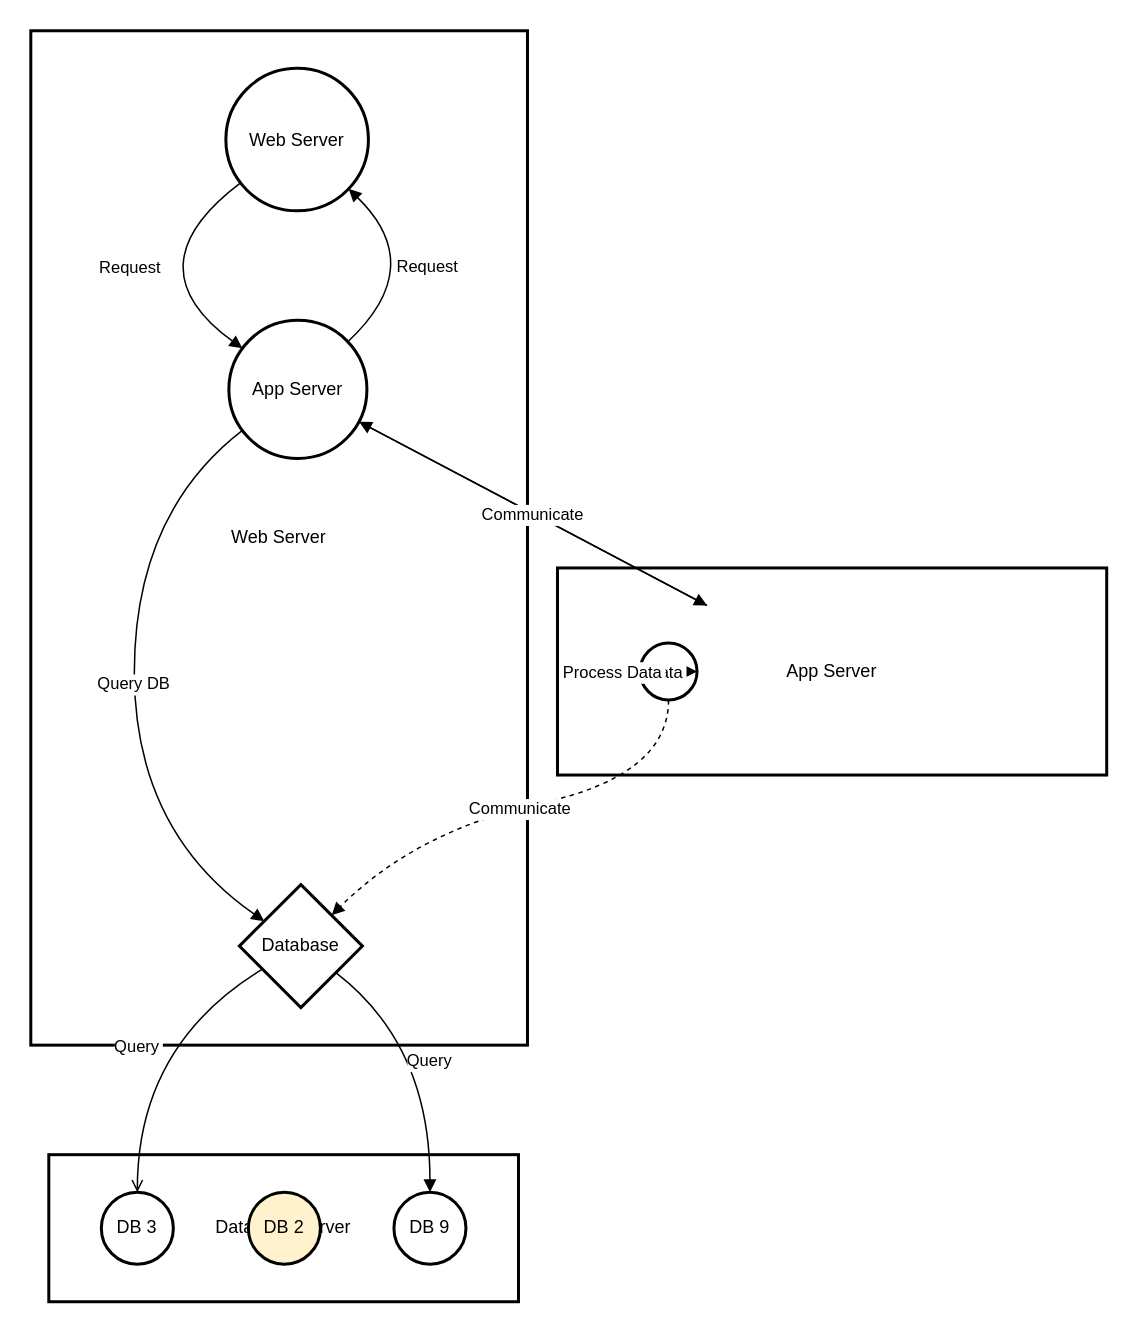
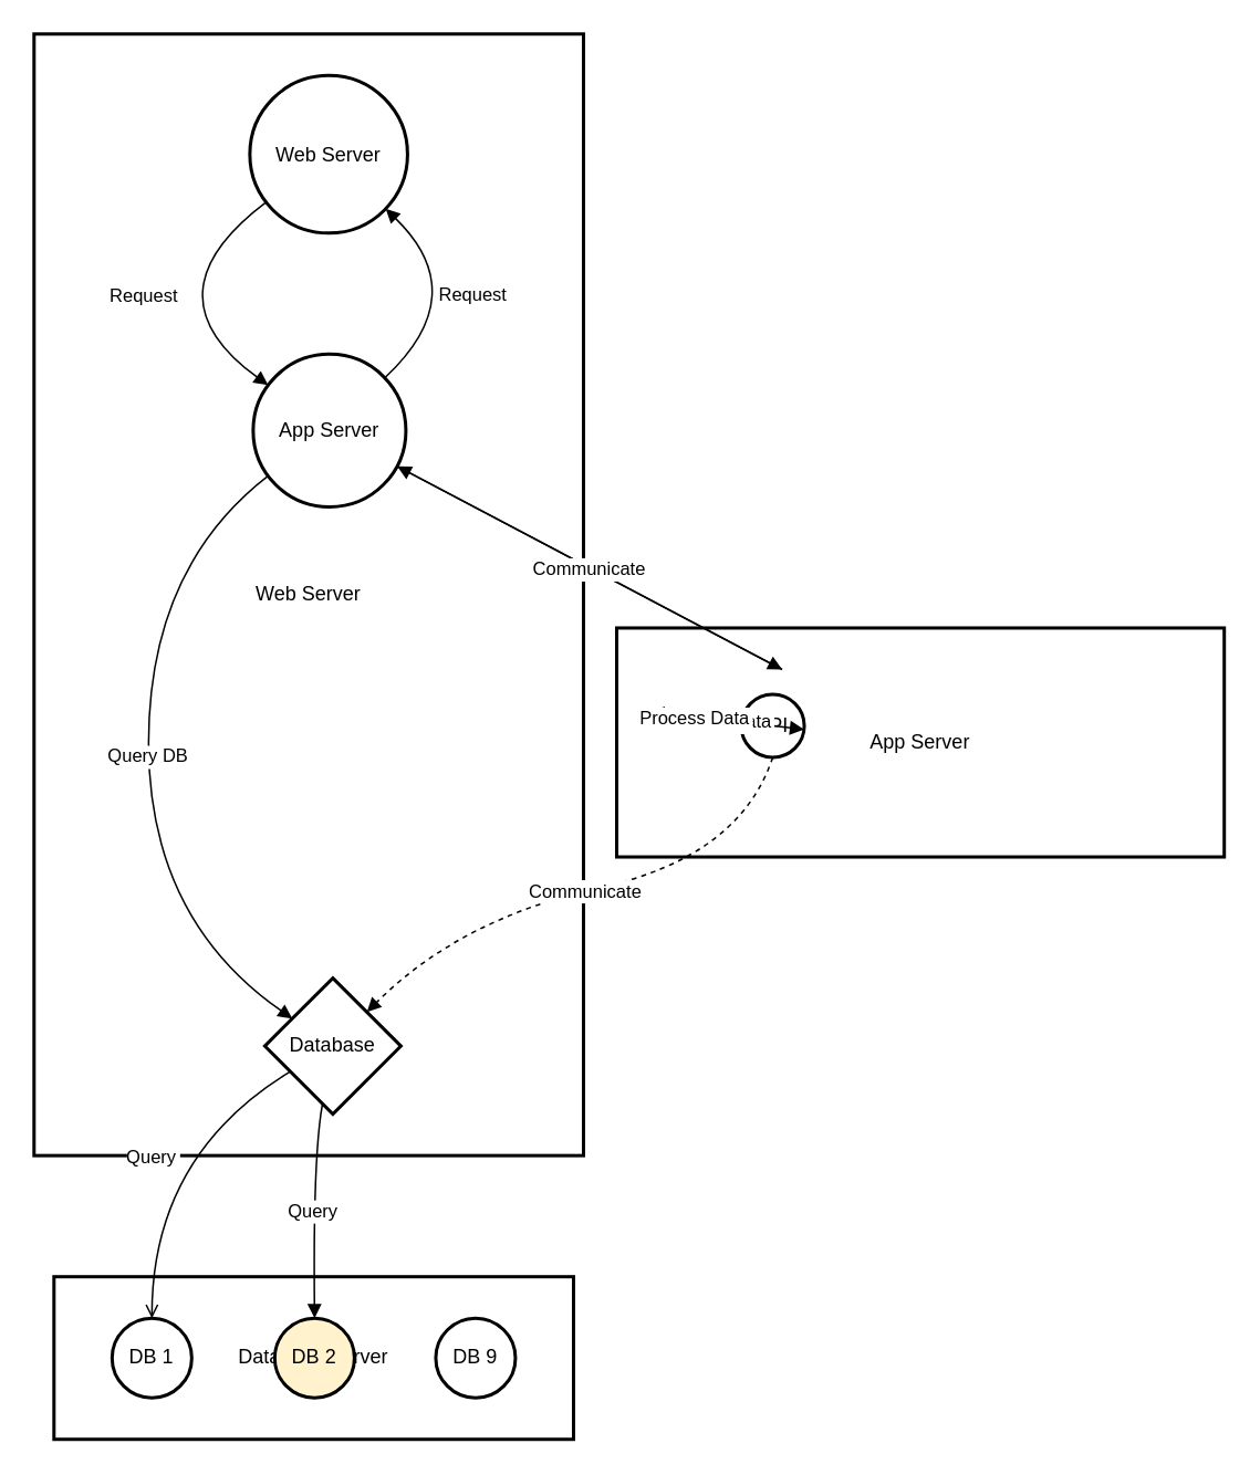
- <mxCell id="9" value="API" style="ellipse;aspect=fixed;strokeWidth=2;whiteSpace=wrap;" vertex="1" parent="1"><mxGeometry x="426" y="428" width="38" height="38" as="geometry" /></mxCell>
+ <mxCell id="9" value="API" style="ellipse;aspect=fixed;strokeWidth=2;whiteSpace=wrap;" vertex="1" parent="1"><mxGeometry x="446" y="418" width="38" height="38" as="geometry" /></mxCell>
- <mxCell id="18" value="Query" style="curved=1;startArrow=none;endArrow=block;exitX=1;exitY=0.88;entryX=0.5;entryY=0.01;" edge="1" parent="1" source="8" target="12"><mxGeometry relative="1" as="geometry"><Array as="points"><mxPoint x="286" y="696" /></Array></mxGeometry></mxCell>
+ <mxCell id="17" value="Query" style="curved=1;startArrow=none;endArrow=block;exitX=0.41;exitY=1;entryX=0.49;entryY=0.01;" edge="1" parent="1" source="8" target="11"><mxGeometry relative="1" as="geometry"><Array as="points"><mxPoint x="188" y="696" /></Array></mxGeometry></mxCell>
- <mxCell id="10" value="DB 3" style="ellipse;aspect=fixed;strokeWidth=2;whiteSpace=wrap;" vertex="1" parent="1"><mxGeometry x="67" y="794" width="48" height="48" as="geometry" /></mxCell>
+ <mxCell id="10" value="DB 1" style="ellipse;aspect=fixed;strokeWidth=2;whiteSpace=wrap;" vertex="1" parent="1"><mxGeometry x="67" y="794" width="48" height="48" as="geometry" /></mxCell>
